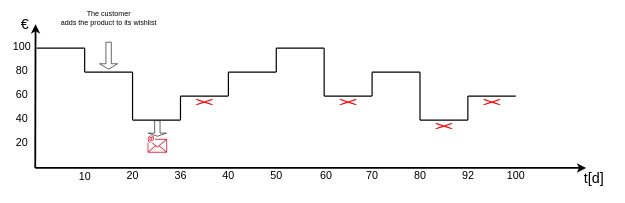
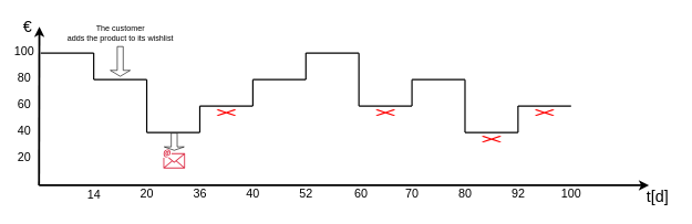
- <mxCell id="32" value="The customer&lt;div&gt;adds the product to its wishlist&lt;/div&gt;" style="text;html=1;align=center;verticalAlign=middle;resizable=0;points=[];autosize=1;strokeColor=none;fillColor=none;" parent="1" vertex="1"><mxGeometry x="90" y="10" width="180" height="40" as="geometry" /></mxCell>
+ <mxCell id="32" value="The customer&lt;div&gt;adds the product to its wishlist&lt;/div&gt;" style="text;html=1;align=center;verticalAlign=middle;resizable=0;points=[];autosize=1;strokeColor=none;fillColor=none;" parent="1" vertex="1"><mxGeometry x="90" y="30" width="180" height="40" as="geometry" /></mxCell>
- <mxCell id="11" value="50" style="text;spacingTop=-5;align=center;verticalAlign=middle;fontStyle=0;html=1;fontSize=18;points=[];strokeColor=none;" parent="1" vertex="1"><mxGeometry x="400" y="280" width="120" height="30" as="geometry" /></mxCell>
+ <mxCell id="11" value="52" style="text;spacingTop=-5;align=center;verticalAlign=middle;fontStyle=0;html=1;fontSize=18;points=[];strokeColor=none;" parent="1" vertex="1"><mxGeometry x="400" y="280" width="120" height="30" as="geometry" /></mxCell>
- <mxCell id="4" value="10" style="text;spacingTop=-5;align=center;verticalAlign=middle;fontStyle=0;html=1;fontSize=18;points=[];strokeColor=none;" parent="1" vertex="1"><mxGeometry x="80" y="282" width="120" height="30" as="geometry" /></mxCell>
+ <mxCell id="4" value="14" style="text;spacingTop=-5;align=center;verticalAlign=middle;fontStyle=0;html=1;fontSize=18;points=[];strokeColor=none;" parent="1" vertex="1"><mxGeometry x="80" y="282" width="120" height="30" as="geometry" /></mxCell>
